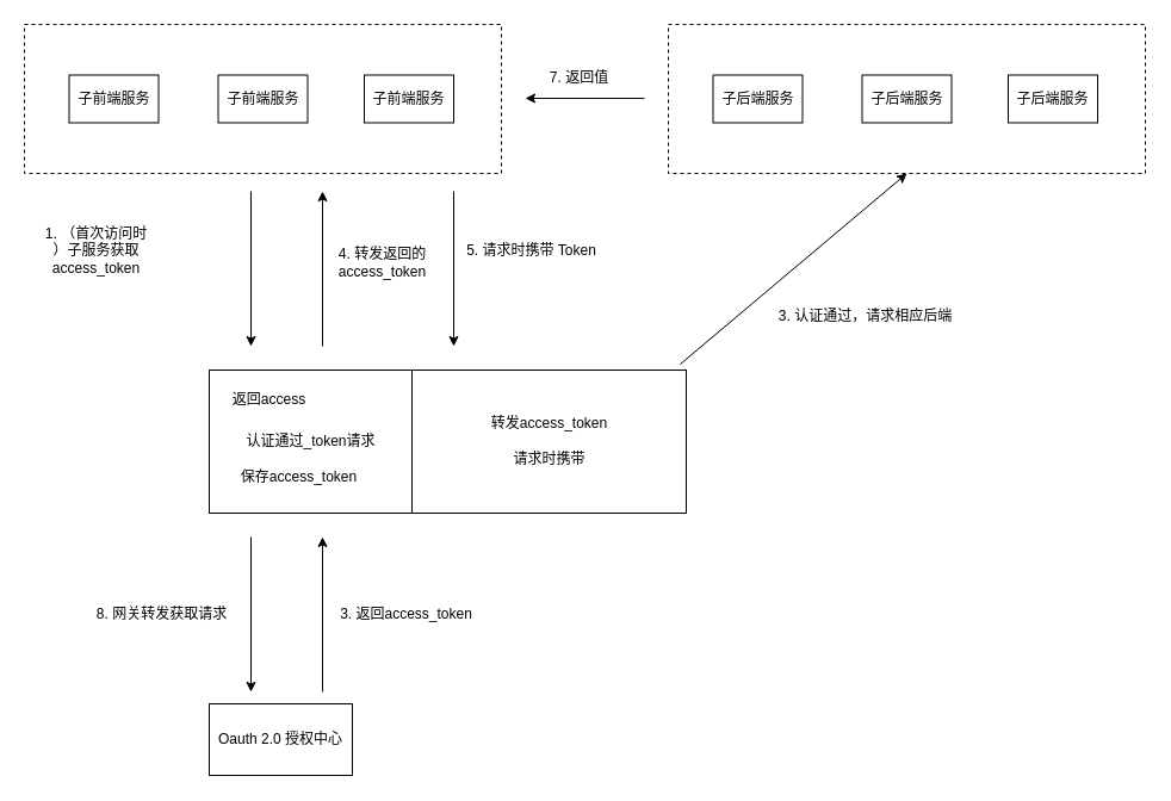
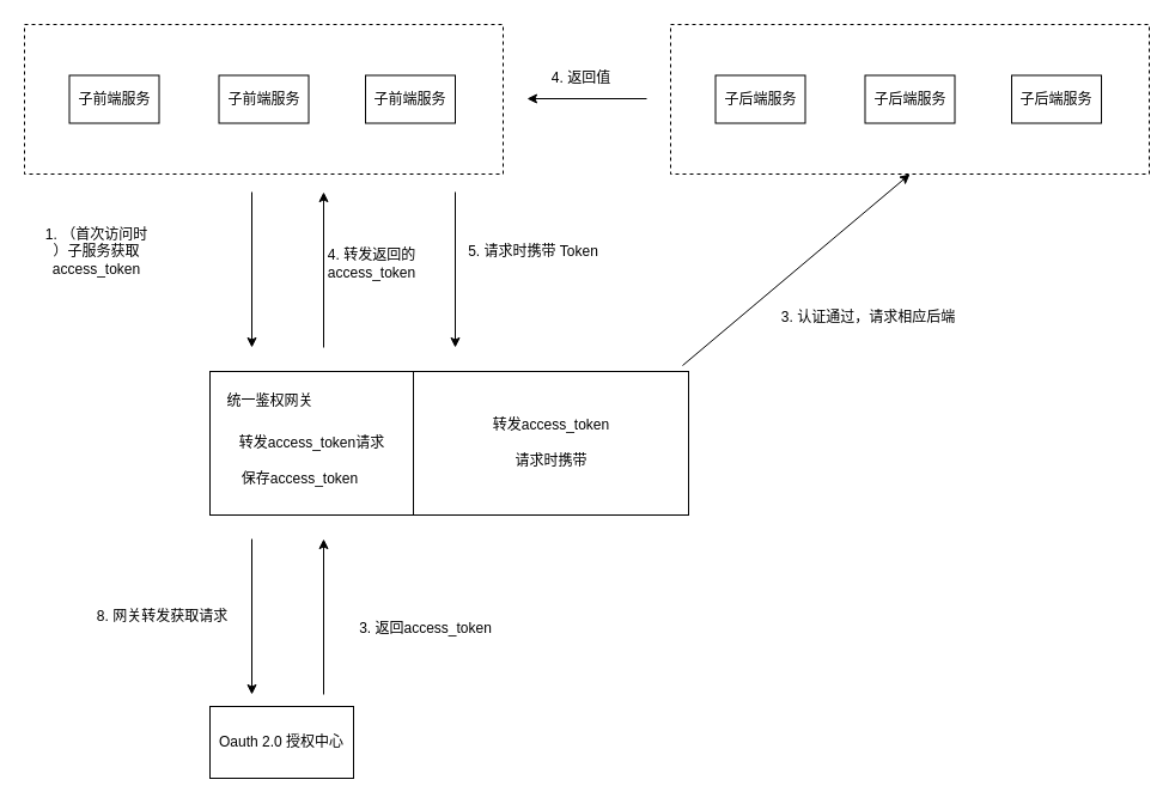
- <mxCell id="31" value="7. 返回值" style="text;html=1;align=center;verticalAlign=middle;resizable=0;points=[];autosize=1;strokeColor=none;fillColor=none;" vertex="1" parent="1"><mxGeometry x="450" y="50" width="70" height="30" as="geometry" /></mxCell>
+ <mxCell id="31" value="4. 返回值" style="text;html=1;align=center;verticalAlign=middle;resizable=0;points=[];autosize=1;strokeColor=none;fillColor=none;" vertex="1" parent="1"><mxGeometry x="450" y="50" width="70" height="30" as="geometry" /></mxCell>
- <mxCell id="16" value="4. 转发返回的&lt;br&gt;access_token" style="text;html=1;align=center;verticalAlign=middle;resizable=0;points=[];autosize=1;strokeColor=none;fillColor=none;" vertex="1" parent="1"><mxGeometry x="270" y="200" width="100" height="40" as="geometry" /></mxCell>
+ <mxCell id="16" value="4. 转发返回的&lt;br&gt;access_token" style="text;html=1;align=center;verticalAlign=middle;resizable=0;points=[];autosize=1;strokeColor=none;fillColor=none;" vertex="1" parent="1"><mxGeometry x="260" y="200" width="100" height="40" as="geometry" /></mxCell>
- <mxCell id="5" value="返回access" style="text;html=1;align=center;verticalAlign=middle;resizable=0;points=[];autosize=1;strokeColor=none;fillColor=none;" vertex="1" parent="1"><mxGeometry x="175" y="320" width="100" height="30" as="geometry" /></mxCell>
+ <mxCell id="5" value="统一鉴权网关" style="text;html=1;align=center;verticalAlign=middle;resizable=0;points=[];autosize=1;strokeColor=none;fillColor=none;" vertex="1" parent="1"><mxGeometry x="175" y="320" width="100" height="30" as="geometry" /></mxCell>
- <mxCell id="6" value="认证通过_token请求" style="text;html=1;align=center;verticalAlign=middle;resizable=0;points=[];autosize=1;strokeColor=none;fillColor=none;" vertex="1" parent="1"><mxGeometry x="190" y="355" width="140" height="30" as="geometry" /></mxCell>
+ <mxCell id="6" value="转发access_token请求" style="text;html=1;align=center;verticalAlign=middle;resizable=0;points=[];autosize=1;strokeColor=none;fillColor=none;" vertex="1" parent="1"><mxGeometry x="190" y="355" width="140" height="30" as="geometry" /></mxCell>
- <mxCell id="14" value="3. 返回access_token" style="text;html=1;align=center;verticalAlign=middle;resizable=0;points=[];autosize=1;strokeColor=none;fillColor=none;" vertex="1" parent="1"><mxGeometry x="275" y="500" width="130" height="30" as="geometry" /></mxCell>
+ <mxCell id="14" value="3. 返回access_token" style="text;html=1;align=center;verticalAlign=middle;resizable=0;points=[];autosize=1;strokeColor=none;fillColor=none;" vertex="1" parent="1"><mxGeometry x="290" y="510" width="130" height="30" as="geometry" /></mxCell>
